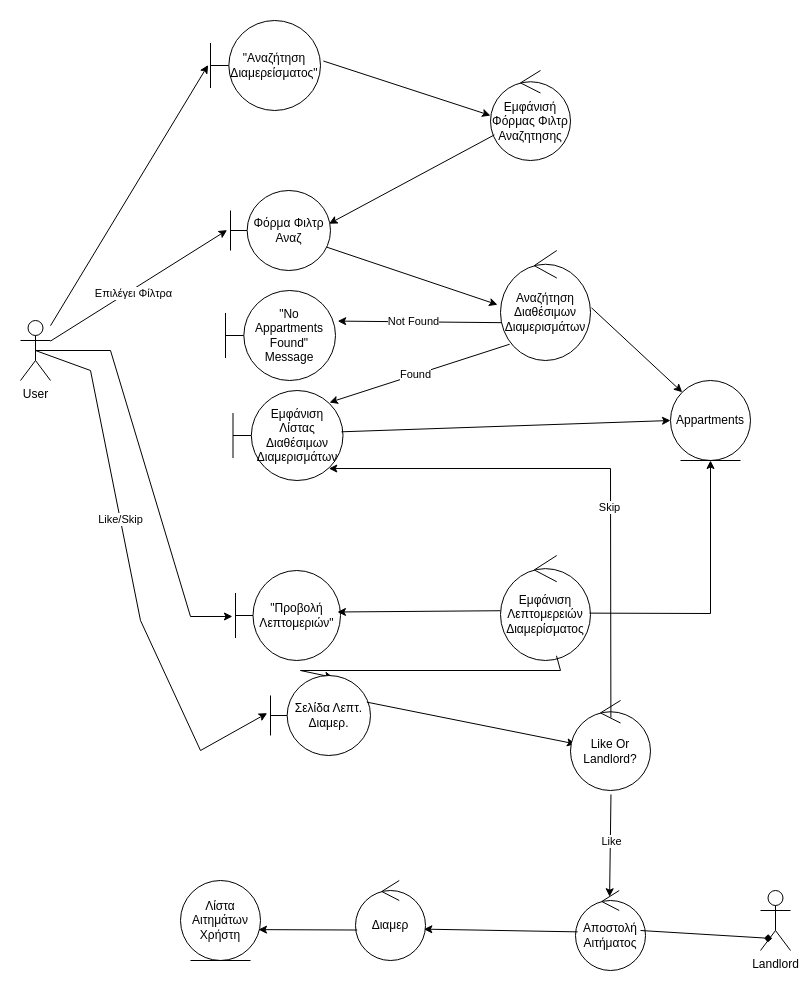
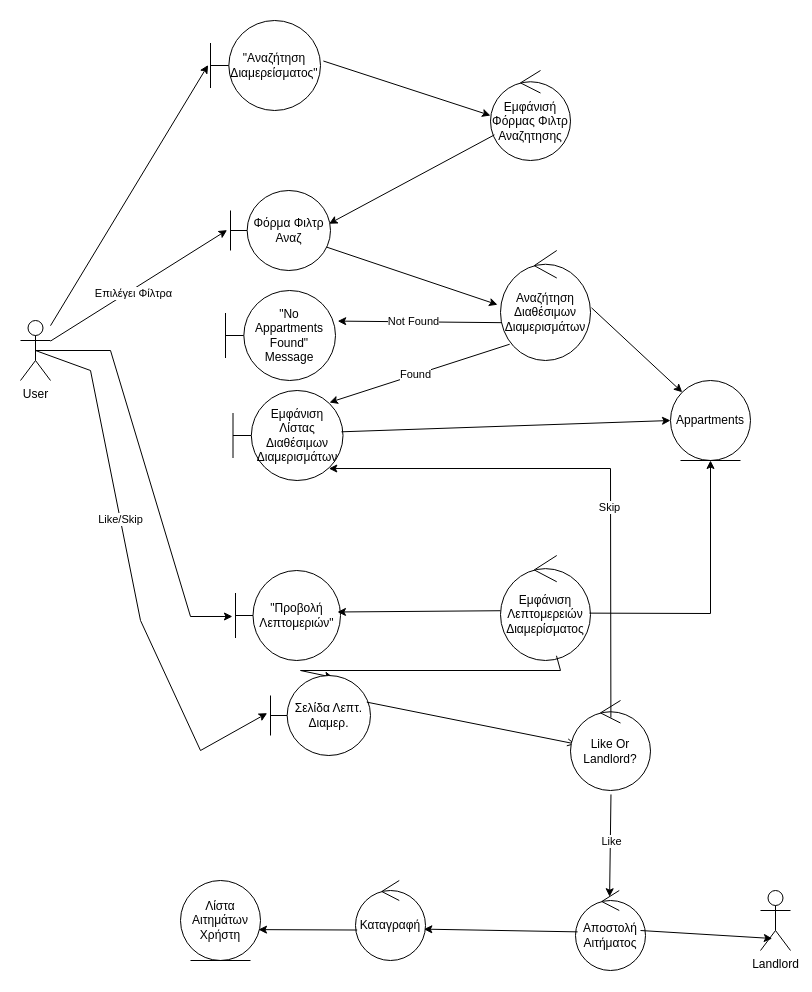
- <mxCell id="27" value="" style="endArrow=classic;html=1;rounded=0;exitX=0.963;exitY=0.333;exitDx=0;exitDy=0;exitPerimeter=0;entryX=0.062;entryY=0.483;entryDx=0;entryDy=0;entryPerimeter=0;" edge="1" parent="1" source="24" target="28"><mxGeometry width="50" height="50" relative="1" as="geometry"><mxPoint x="430" y="780" as="sourcePoint" /><mxPoint x="520" y="740" as="targetPoint" /></mxGeometry></mxCell>
+ <mxCell id="27" value="" style="endArrow=open;html=1;rounded=0;exitX=0.963;exitY=0.333;exitDx=0;exitDy=0;exitPerimeter=0;entryX=0.062;entryY=0.483;entryDx=0;entryDy=0;entryPerimeter=0;" edge="1" parent="1" source="24" target="28"><mxGeometry width="50" height="50" relative="1" as="geometry"><mxPoint x="430" y="780" as="sourcePoint" /><mxPoint x="520" y="740" as="targetPoint" /></mxGeometry></mxCell>
- <mxCell id="37" value="Διαμερ" style="ellipse;shape=umlControl;whiteSpace=wrap;html=1;" vertex="1" parent="1"><mxGeometry x="355" y="880" width="70" height="80" as="geometry" /></mxCell>
+ <mxCell id="37" value="Καταγραφή" style="ellipse;shape=umlControl;whiteSpace=wrap;html=1;" vertex="1" parent="1"><mxGeometry x="355" y="880" width="70" height="80" as="geometry" /></mxCell>
- <mxCell id="35" value="" style="endArrow=diamond;html=1;rounded=0;exitX=0.929;exitY=0.5;exitDx=0;exitDy=0;exitPerimeter=0;entryX=0.393;entryY=0.8;entryDx=0;entryDy=0;entryPerimeter=0;" edge="1" parent="1" source="33" target="34"><mxGeometry width="50" height="50" relative="1" as="geometry"><mxPoint x="680" y="970" as="sourcePoint" /><mxPoint x="730" y="920" as="targetPoint" /></mxGeometry></mxCell>
+ <mxCell id="35" value="" style="endArrow=classic;html=1;rounded=0;exitX=0.929;exitY=0.5;exitDx=0;exitDy=0;exitPerimeter=0;entryX=0.393;entryY=0.8;entryDx=0;entryDy=0;entryPerimeter=0;" edge="1" parent="1" source="33" target="34"><mxGeometry width="50" height="50" relative="1" as="geometry"><mxPoint x="680" y="970" as="sourcePoint" /><mxPoint x="730" y="920" as="targetPoint" /></mxGeometry></mxCell>
